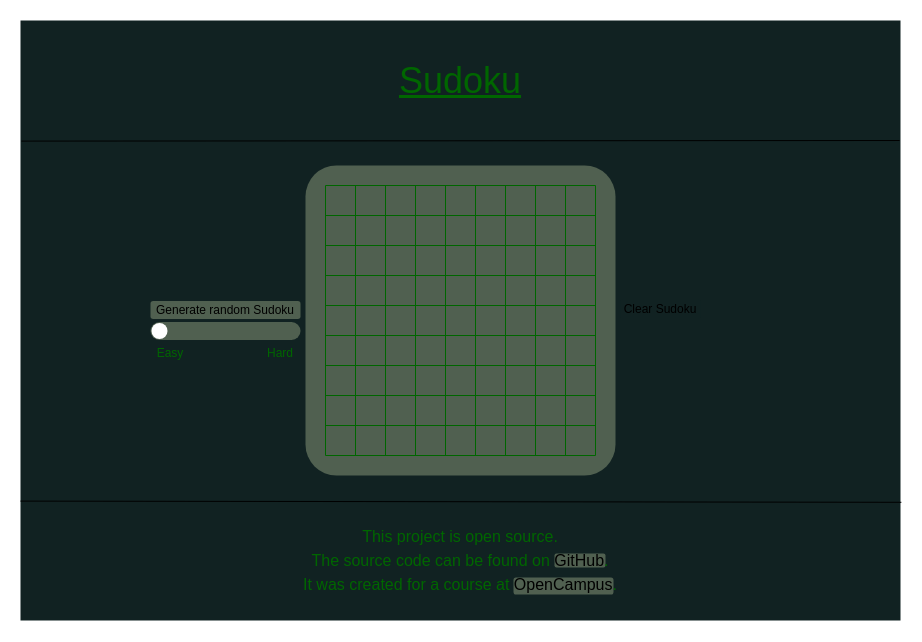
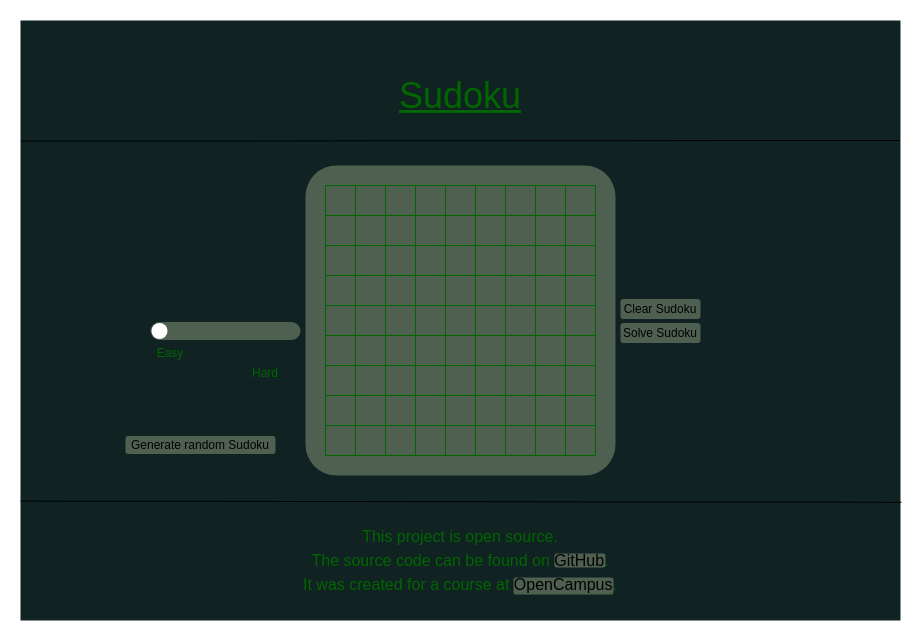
- <mxCell id="5" value="&lt;font style=&quot;font-size: 36px&quot; color=&quot;#006600&quot;&gt;&lt;u&gt;Sudoku&lt;/u&gt;&lt;/font&gt;" style="text;html=1;strokeColor=none;fillColor=none;align=center;verticalAlign=middle;whiteSpace=wrap;rounded=0;" parent="1" vertex="1"><mxGeometry x="300" y="20" width="320" height="120" as="geometry" /></mxCell>
+ <mxCell id="5" value="&lt;font style=&quot;font-size: 36px&quot; color=&quot;#006600&quot;&gt;&lt;u&gt;Sudoku&lt;/u&gt;&lt;/font&gt;" style="text;html=1;strokeColor=none;fillColor=none;align=center;verticalAlign=middle;whiteSpace=wrap;rounded=0;" parent="1" vertex="1"><mxGeometry x="300" y="35" width="320" height="120" as="geometry" /></mxCell>
- <mxCell id="8" value="Clear Sudoku" style="rounded=1;whiteSpace=wrap;html=1;strokeColor=none;fillColor=#112222;" vertex="1" parent="1"><mxGeometry x="620" y="298.5" width="80" height="20" as="geometry" /></mxCell>
+ <mxCell id="8" value="Clear Sudoku" style="rounded=1;whiteSpace=wrap;html=1;strokeColor=none;fillColor=#506050;" vertex="1" parent="1"><mxGeometry x="620" y="298.5" width="80" height="20" as="geometry" /></mxCell>
- <mxCell id="9" value="Generate random Sudoku" style="rounded=1;whiteSpace=wrap;html=1;strokeColor=none;fillColor=#506050;" vertex="1" parent="1"><mxGeometry x="150" y="300.5" width="150" height="18" as="geometry" /></mxCell>
+ <mxCell id="9" value="Generate random Sudoku" style="rounded=1;whiteSpace=wrap;html=1;strokeColor=none;fillColor=#506050;" vertex="1" parent="1"><mxGeometry x="125" y="435.5" width="150" height="18" as="geometry" /></mxCell>
+ <mxCell id="10" value="Solve Sudoku" style="rounded=1;whiteSpace=wrap;html=1;strokeColor=none;fillColor=#506050;" vertex="1" parent="1"><mxGeometry x="620" y="322.5" width="80" height="20" as="geometry" /></mxCell>
- <mxCell id="37" value="&lt;font color=&quot;#006600&quot;&gt;Hard&lt;/font&gt;" style="text;html=1;strokeColor=none;fillColor=none;align=center;verticalAlign=middle;whiteSpace=wrap;rounded=0;" vertex="1" parent="1"><mxGeometry x="260" y="342.5" width="40" height="20" as="geometry" /></mxCell>
+ <mxCell id="37" value="&lt;font color=&quot;#006600&quot;&gt;Hard&lt;/font&gt;" style="text;html=1;strokeColor=none;fillColor=none;align=center;verticalAlign=middle;whiteSpace=wrap;rounded=0;" vertex="1" parent="1"><mxGeometry x="245" y="362.5" width="40" height="20" as="geometry" /></mxCell>
